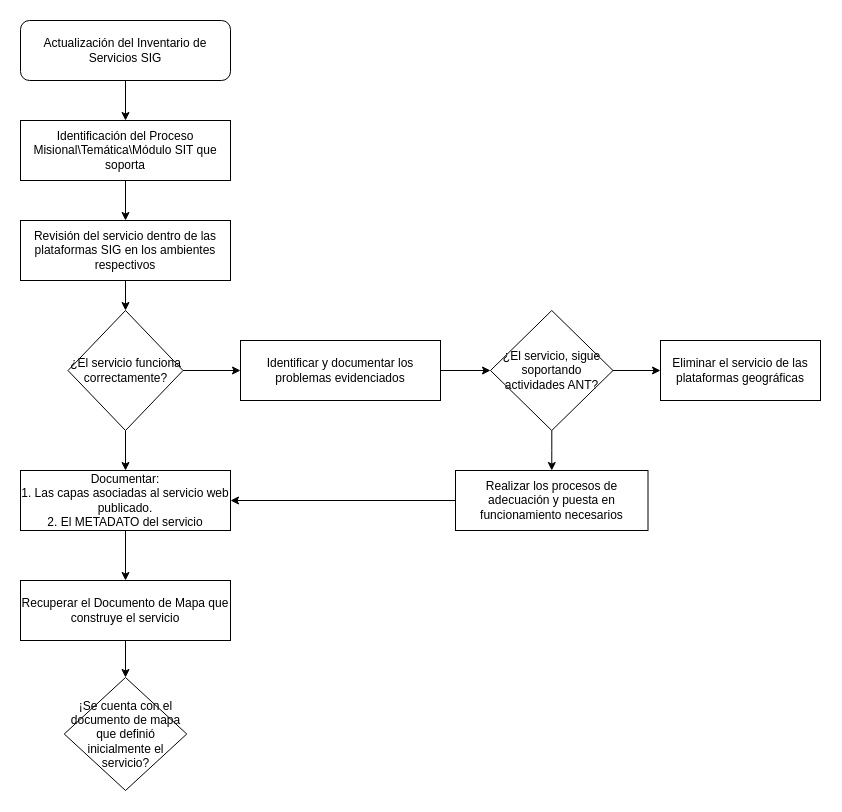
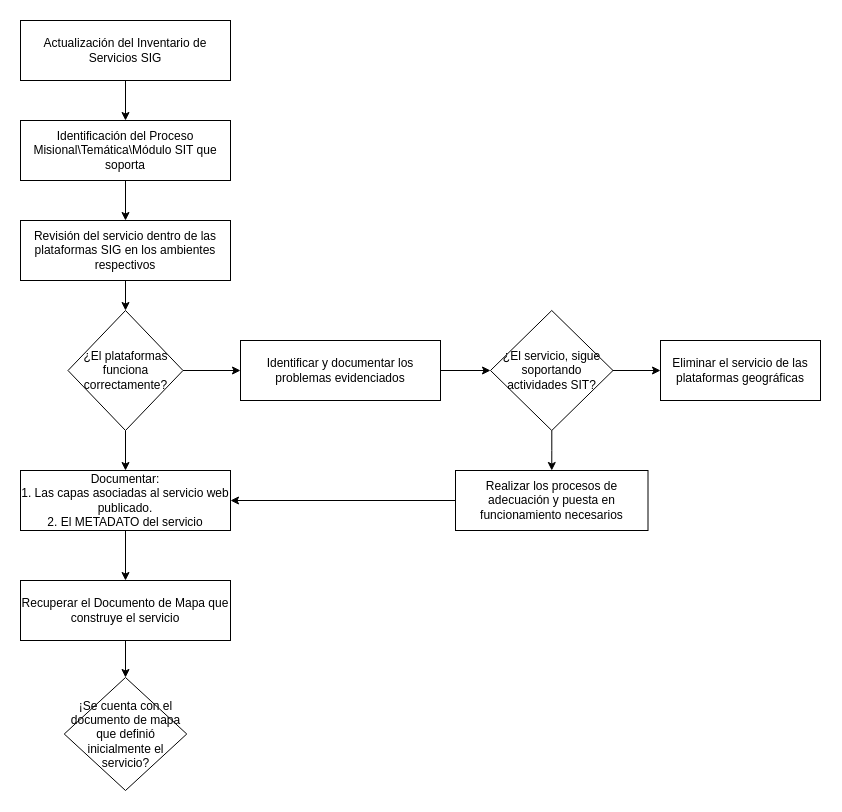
- <mxCell id="3" value="Actualización del Inventario de Servicios SIG" style="whiteSpace=wrap;html=1;rounded=1;" vertex="1" parent="1"><mxGeometry x="20" y="20" width="210" height="60" as="geometry" /></mxCell>
+ <mxCell id="3" value="Actualización del Inventario de Servicios SIG" style="rounded=0;whiteSpace=wrap;html=1;" vertex="1" parent="1"><mxGeometry x="20" y="20" width="210" height="60" as="geometry" /></mxCell>
- <mxCell id="10" value="¿El servicio funciona correctamente?" style="rhombus;whiteSpace=wrap;html=1;" vertex="1" parent="1"><mxGeometry x="67.5" y="310" width="115" height="120" as="geometry" /></mxCell>
+ <mxCell id="10" value="¿El plataformas funciona correctamente?" style="rhombus;whiteSpace=wrap;html=1;" vertex="1" parent="1"><mxGeometry x="67.5" y="310" width="115" height="120" as="geometry" /></mxCell>
- <mxCell id="17" value="¿El servicio, sigue soportando actividades ANT?" style="rhombus;whiteSpace=wrap;html=1;" vertex="1" parent="1"><mxGeometry x="490" y="310" width="122.5" height="120" as="geometry" /></mxCell>
+ <mxCell id="17" value="¿El servicio, sigue soportando actividades SIT?" style="rhombus;whiteSpace=wrap;html=1;" vertex="1" parent="1"><mxGeometry x="490" y="310" width="122.5" height="120" as="geometry" /></mxCell>
